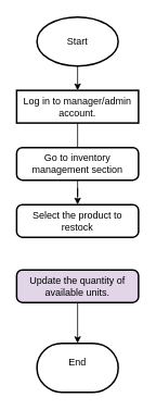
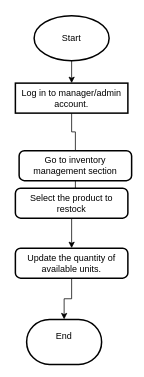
- <mxCell id="7" value="Go to inventory management section" style="rounded=1;whiteSpace=wrap;html=1;absoluteArcSize=1;arcSize=14;strokeWidth=2;" vertex="1" parent="1"><mxGeometry x="20" y="180" width="150" height="40" as="geometry" /></mxCell>
+ <mxCell id="7" value="Go to inventory management section" style="rounded=1;whiteSpace=wrap;html=1;absoluteArcSize=1;arcSize=14;strokeWidth=2;" vertex="1" parent="1"><mxGeometry x="25" y="200" width="150" height="40" as="geometry" /></mxCell>
+ <mxCell id="8" style="edgeStyle=orthogonalEdgeStyle;rounded=0;orthogonalLoop=1;jettySize=auto;html=1;exitX=0.5;exitY=1;exitDx=0;exitDy=0;entryX=0.5;entryY=0;entryDx=0;entryDy=0;" edge="1" parent="1" source="9" target="11"><mxGeometry relative="1" as="geometry" /></mxCell>
- <mxCell id="11" value="Update the quantity of available units." style="rounded=1;whiteSpace=wrap;html=1;absoluteArcSize=1;arcSize=14;strokeWidth=2;fillColor=#e1d5e7;" vertex="1" parent="1"><mxGeometry x="20" y="330" width="150" height="40" as="geometry" /></mxCell>
+ <mxCell id="11" value="Update the quantity of available units." style="rounded=1;whiteSpace=wrap;html=1;absoluteArcSize=1;arcSize=14;strokeWidth=2;" vertex="1" parent="1"><mxGeometry x="20" y="330" width="150" height="40" as="geometry" /></mxCell>
- <mxCell id="12" value="End&lt;div&gt;&lt;br&gt;&lt;/div&gt;" style="strokeWidth=2;html=1;shape=mxgraph.flowchart.terminator;whiteSpace=wrap;" vertex="1" parent="1"><mxGeometry x="45" y="420" width="100" height="60" as="geometry" /></mxCell>
+ <mxCell id="12" value="End&lt;div&gt;&lt;br&gt;&lt;/div&gt;" style="strokeWidth=2;html=1;shape=mxgraph.flowchart.terminator;whiteSpace=wrap;" vertex="1" parent="1"><mxGeometry x="35" y="425" width="100" height="60" as="geometry" /></mxCell>
